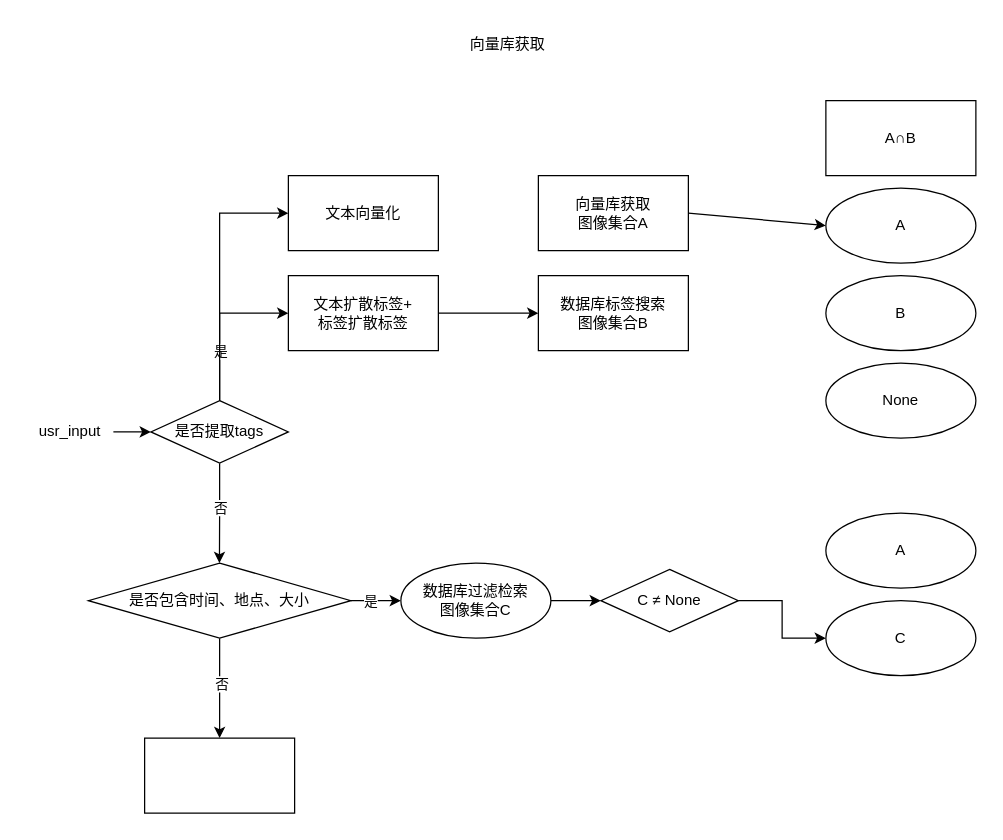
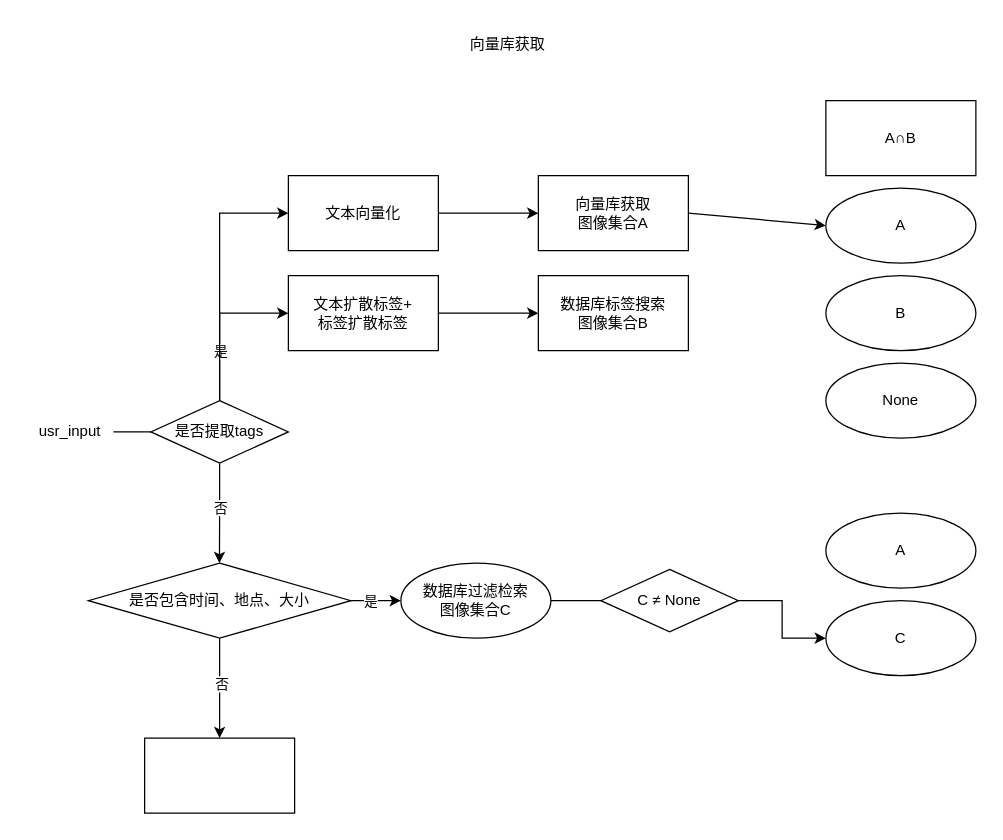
+ <mxCell id="11" value="" style="edgeStyle=orthogonalEdgeStyle;rounded=0;orthogonalLoop=1;jettySize=auto;html=1;" edge="1" parent="1" source="12" target="16"><mxGeometry relative="1" as="geometry" /></mxCell>
- <mxCell id="3" style="edgeStyle=orthogonalEdgeStyle;rounded=0;orthogonalLoop=1;jettySize=auto;html=1;entryX=0;entryY=0.5;entryDx=0;entryDy=0;" edge="1" parent="1" source="4" target="10"><mxGeometry relative="1" as="geometry" /></mxCell>
+ <mxCell id="3" style="edgeStyle=orthogonalEdgeStyle;rounded=0;orthogonalLoop=1;jettySize=auto;html=1;entryX=0;entryY=0.5;entryDx=0;entryDy=0;endArrow=none;" edge="1" parent="1" source="4" target="10"><mxGeometry relative="1" as="geometry" /></mxCell>
- <mxCell id="27" value="" style="edgeStyle=orthogonalEdgeStyle;rounded=0;orthogonalLoop=1;jettySize=auto;html=1;" edge="1" parent="1" source="28" target="32"><mxGeometry relative="1" as="geometry" /></mxCell>
+ <mxCell id="27" value="" style="edgeStyle=orthogonalEdgeStyle;rounded=0;orthogonalLoop=1;jettySize=auto;html=1;endArrow=none;" edge="1" parent="1" source="28" target="32"><mxGeometry relative="1" as="geometry" /></mxCell>
